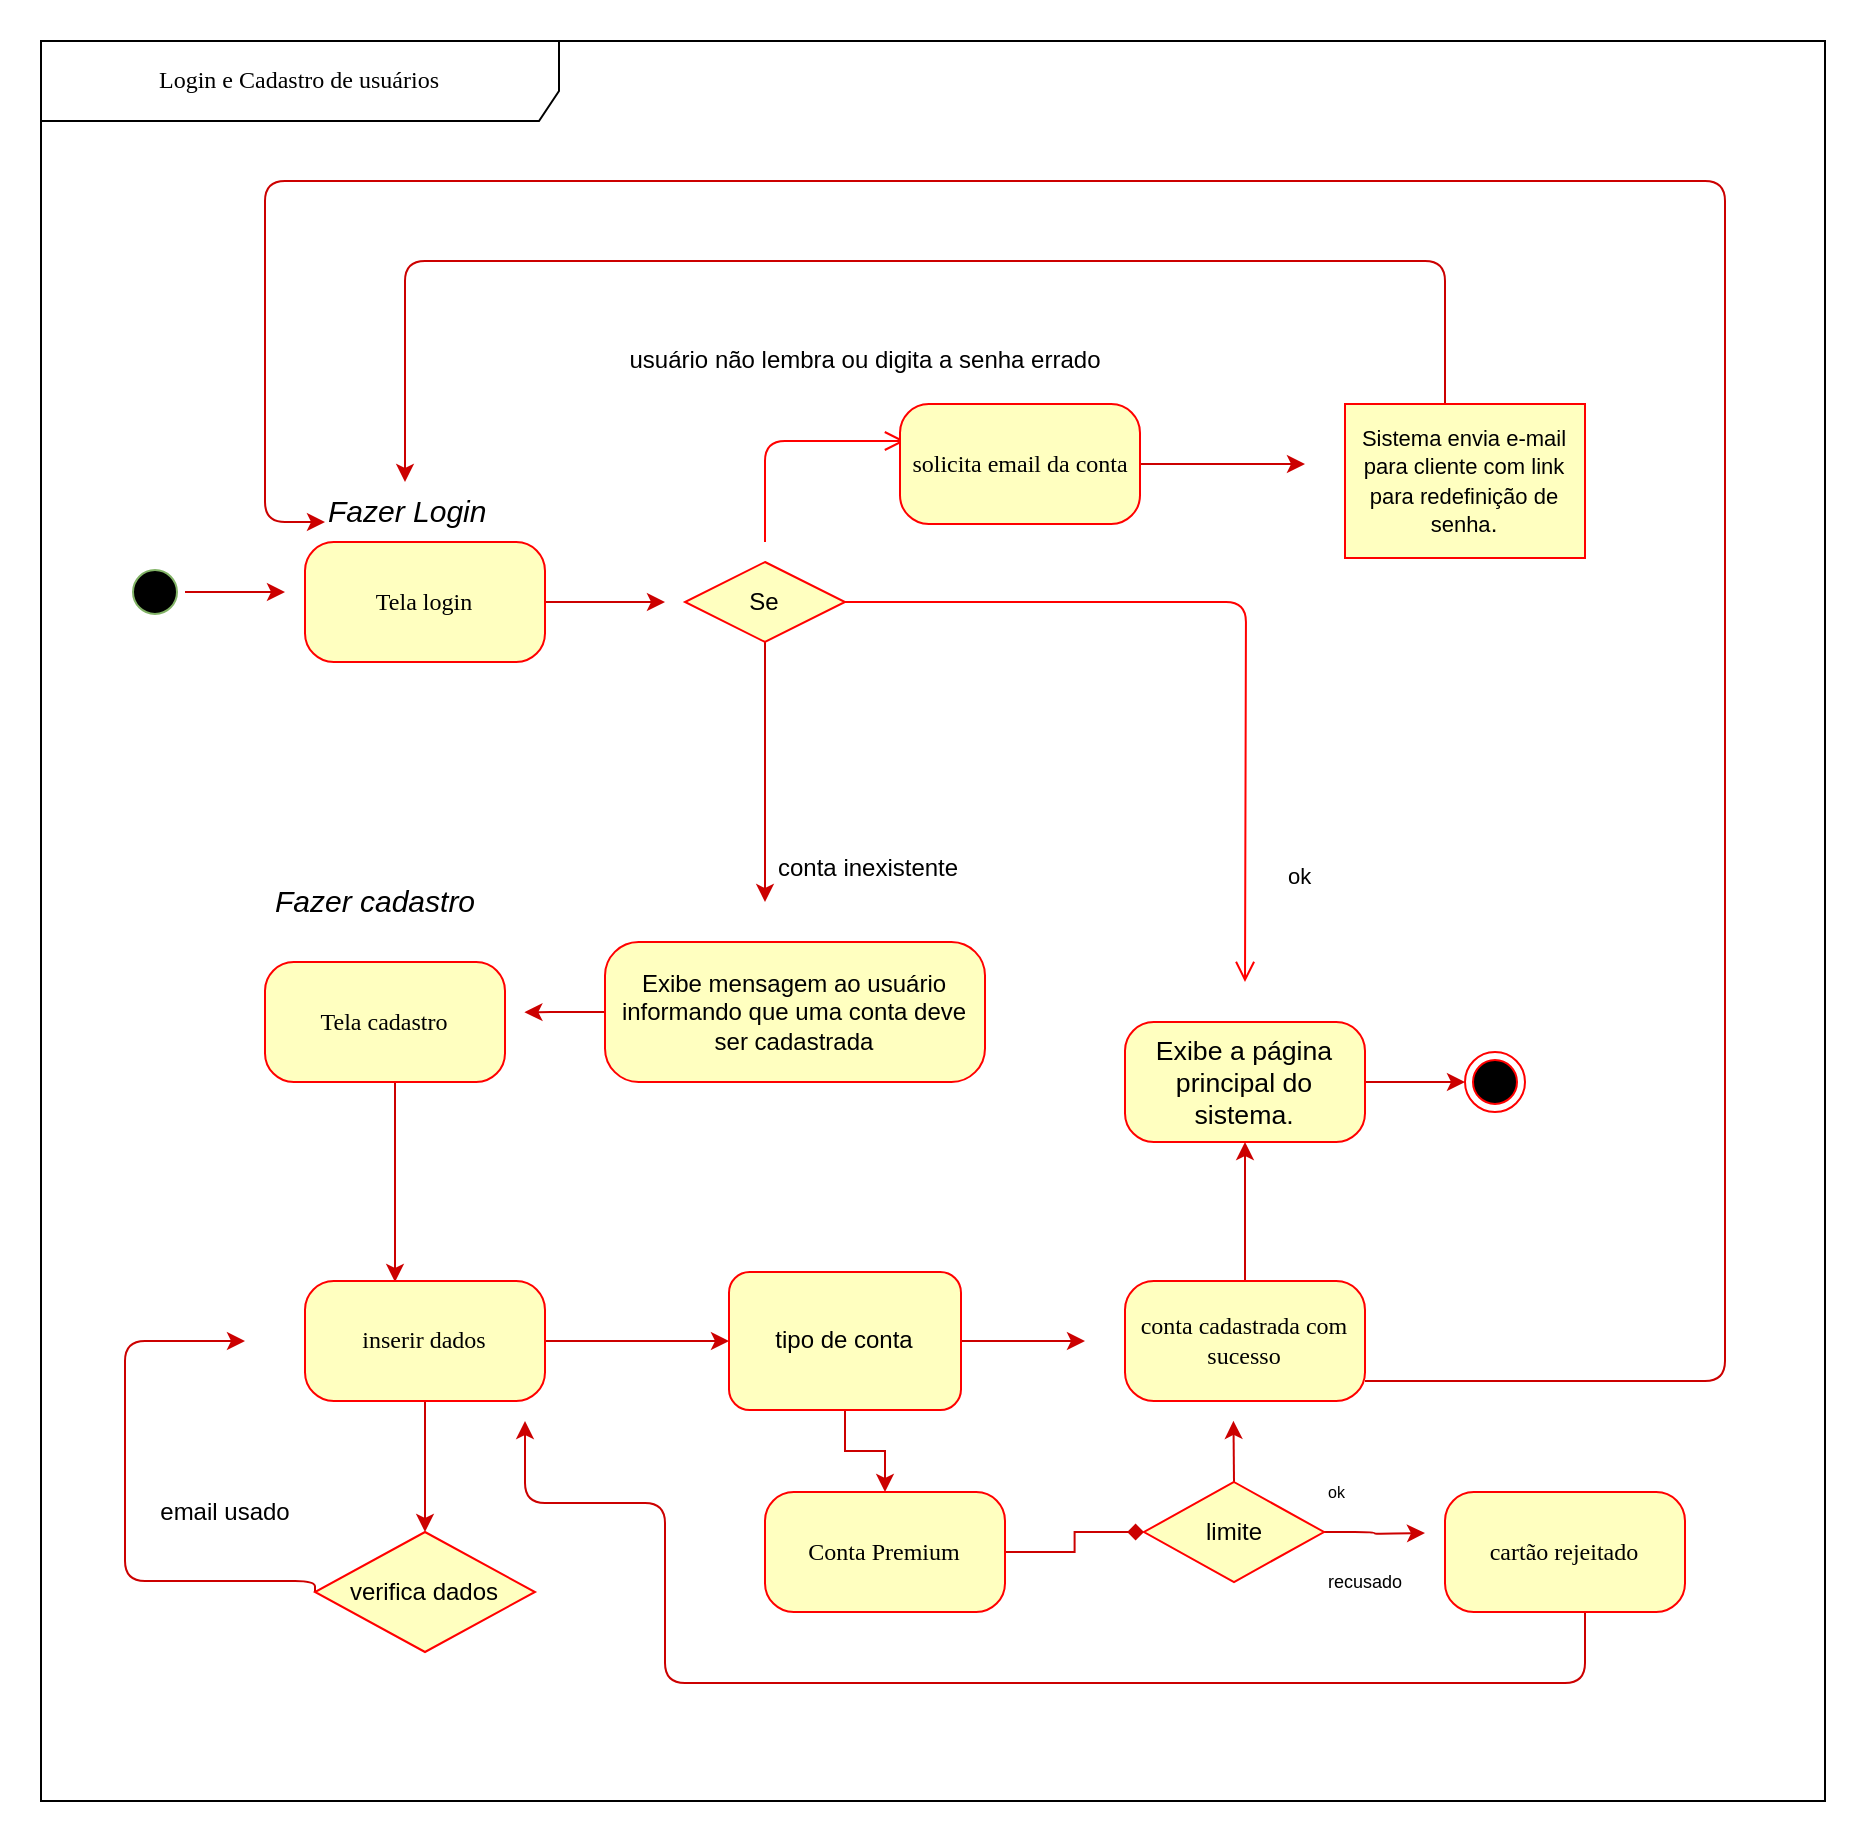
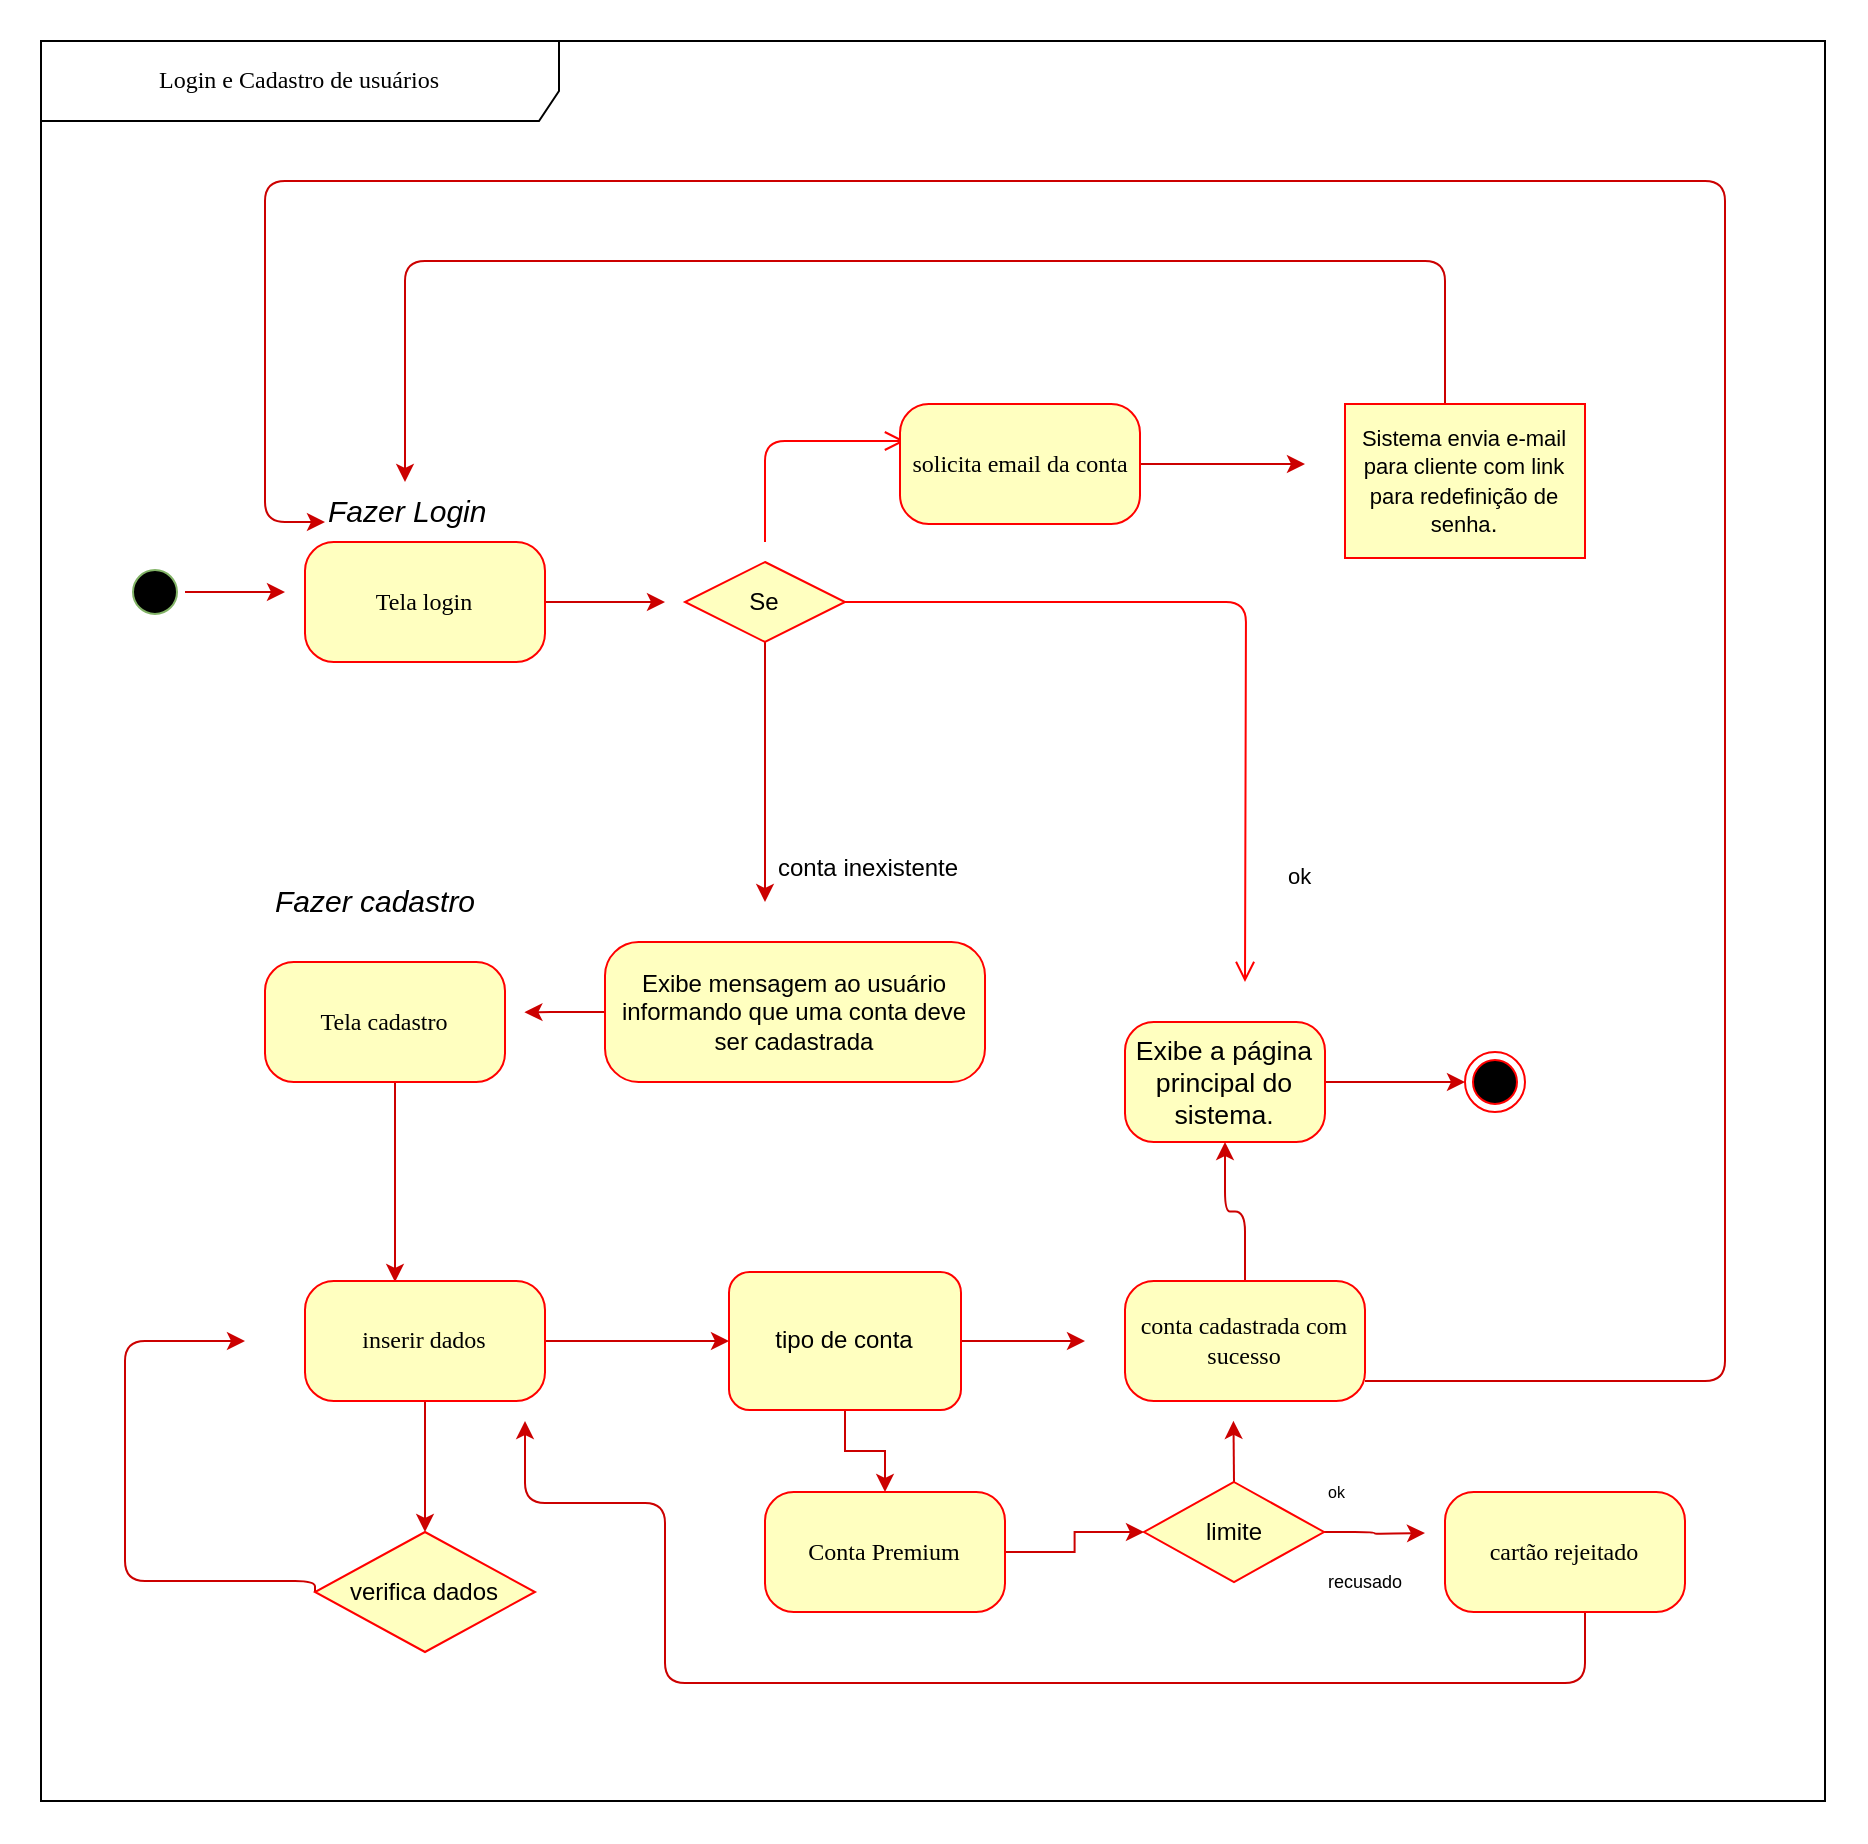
- <mxCell id="15" value="usuário não lembra ou digita a senha errado" style="text;html=1;align=center;verticalAlign=middle;resizable=0;points=[];;autosize=1;" parent="1" vertex="1"><mxGeometry x="302" y="170" width="260" height="20" as="geometry" /></mxCell>
- <mxCell id="20" value="&lt;span style=&quot;font-size: 10pt ; font-family: &amp;#34;arial&amp;#34; ; color: #000000 ; background-color: transparent ; font-weight: 400 ; font-style: normal ; font-variant: normal ; text-decoration: none ; vertical-align: baseline ; white-space: pre ; white-space: pre-wrap&quot; id=&quot;docs-internal-guid-fcdcd69b-7fff-189b-7616-484fdfd9c4af&quot;&gt;Exibe a página principal do sistema.&lt;/span&gt;" style="rounded=1;whiteSpace=wrap;html=1;arcSize=24;fillColor=#ffffc0;strokeColor=#ff0000;shadow=0;comic=0;labelBackgroundColor=none;fontFamily=Verdana;fontSize=12;fontColor=#000000;align=center;" parent="1" vertex="1"><mxGeometry x="562" y="510.5" width="120" height="60" as="geometry" /></mxCell>
+ <mxCell id="20" value="&lt;span style=&quot;font-size: 10pt ; font-family: &amp;#34;arial&amp;#34; ; color: #000000 ; background-color: transparent ; font-weight: 400 ; font-style: normal ; font-variant: normal ; text-decoration: none ; vertical-align: baseline ; white-space: pre ; white-space: pre-wrap&quot; id=&quot;docs-internal-guid-fcdcd69b-7fff-189b-7616-484fdfd9c4af&quot;&gt;Exibe a página principal do sistema.&lt;/span&gt;" style="rounded=1;whiteSpace=wrap;html=1;arcSize=24;fillColor=#ffffc0;strokeColor=#ff0000;shadow=0;comic=0;labelBackgroundColor=none;fontFamily=Verdana;fontSize=12;fontColor=#000000;align=center;" parent="1" vertex="1"><mxGeometry x="562" y="510.5" width="100" height="60" as="geometry" /></mxCell>
- <mxCell id="27" value="&lt;div&gt;email usado&lt;br&gt;&lt;/div&gt;" style="text;html=1;align=center;verticalAlign=middle;resizable=0;points=[];;autosize=1;" parent="1" vertex="1"><mxGeometry x="72" y="745.5" width="80" height="20" as="geometry" /></mxCell>
- <mxCell id="32" style="edgeStyle=orthogonalEdgeStyle;rounded=0;orthogonalLoop=1;jettySize=auto;html=1;exitX=1;exitY=0.5;exitDx=0;exitDy=0;entryX=0;entryY=0.5;entryDx=0;entryDy=0;strokeColor=#CC0000;endArrow=diamond;" edge="1" parent="1" source="33" target="36"><mxGeometry relative="1" as="geometry" /></mxCell>
+ <mxCell id="32" style="edgeStyle=orthogonalEdgeStyle;rounded=0;orthogonalLoop=1;jettySize=auto;html=1;exitX=1;exitY=0.5;exitDx=0;exitDy=0;entryX=0;entryY=0.5;entryDx=0;entryDy=0;strokeColor=#CC0000;" edge="1" parent="1" source="33" target="36"><mxGeometry relative="1" as="geometry" /></mxCell>
